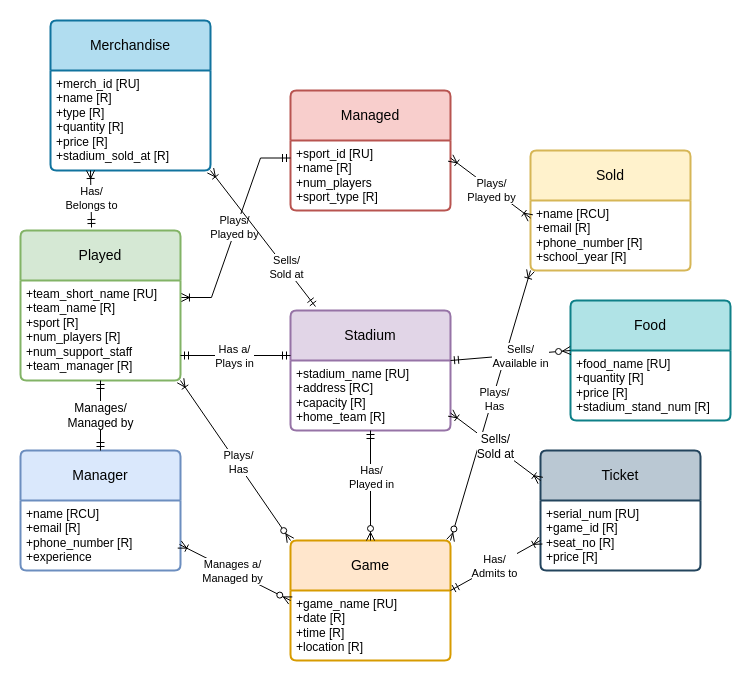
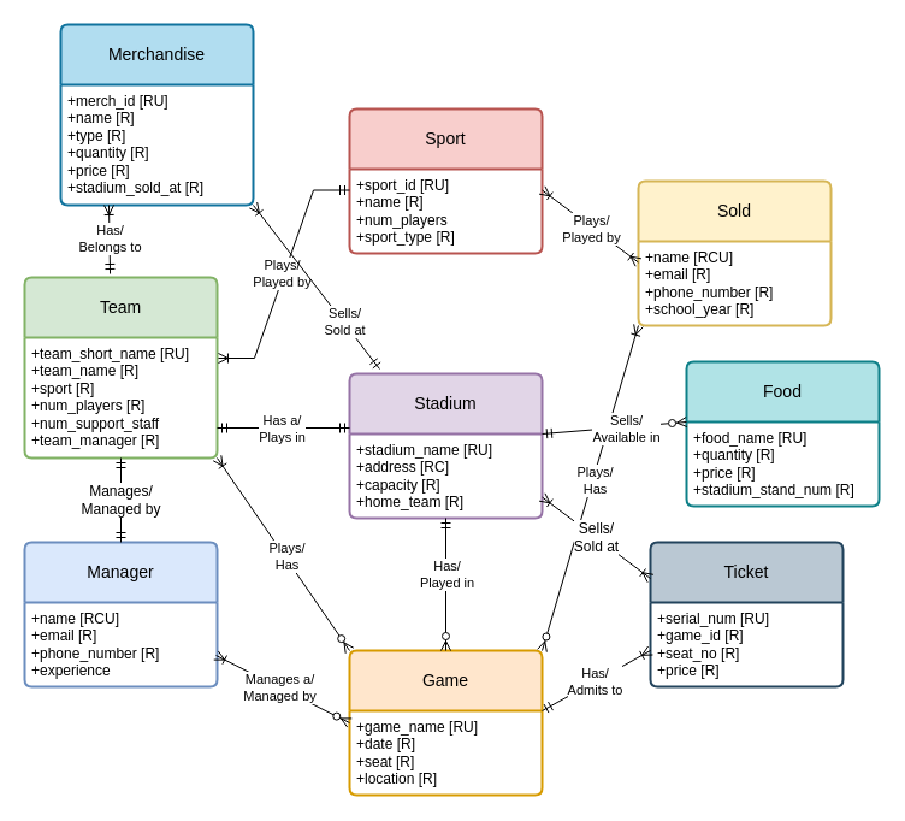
- <mxCell id="4" value="Managed" style="swimlane;childLayout=stackLayout;horizontal=1;startSize=50;horizontalStack=0;rounded=1;fontSize=14;fontStyle=0;strokeWidth=2;resizeParent=0;resizeLast=1;shadow=0;dashed=0;align=center;arcSize=4;whiteSpace=wrap;html=1;fillColor=#f8cecc;strokeColor=#b85450;" vertex="1" parent="1"><mxGeometry x="290" y="90" width="160" height="120" as="geometry" /></mxCell>
+ <mxCell id="4" value="Sport" style="swimlane;childLayout=stackLayout;horizontal=1;startSize=50;horizontalStack=0;rounded=1;fontSize=14;fontStyle=0;strokeWidth=2;resizeParent=0;resizeLast=1;shadow=0;dashed=0;align=center;arcSize=4;whiteSpace=wrap;html=1;fillColor=#f8cecc;strokeColor=#b85450;" vertex="1" parent="1"><mxGeometry x="290" y="90" width="160" height="120" as="geometry" /></mxCell>
- <mxCell id="2" value="Played" style="swimlane;childLayout=stackLayout;horizontal=1;startSize=50;horizontalStack=0;rounded=1;fontSize=14;fontStyle=0;strokeWidth=2;resizeParent=0;resizeLast=1;shadow=0;dashed=0;align=center;arcSize=4;whiteSpace=wrap;html=1;swimlaneFillColor=none;fillStyle=auto;fillColor=#d5e8d4;strokeColor=#82b366;glass=0;" vertex="1" parent="1"><mxGeometry x="20" y="230" width="160" height="150" as="geometry" /></mxCell>
+ <mxCell id="2" value="Team" style="swimlane;childLayout=stackLayout;horizontal=1;startSize=50;horizontalStack=0;rounded=1;fontSize=14;fontStyle=0;strokeWidth=2;resizeParent=0;resizeLast=1;shadow=0;dashed=0;align=center;arcSize=4;whiteSpace=wrap;html=1;swimlaneFillColor=none;fillStyle=auto;fillColor=#d5e8d4;strokeColor=#82b366;glass=0;" vertex="1" parent="1"><mxGeometry x="20" y="230" width="160" height="150" as="geometry" /></mxCell>
- <mxCell id="20" value="+game_name [RU]&lt;br&gt;+date [R]&lt;br&gt;+time [R]&lt;br&gt;+location [R]" style="align=left;strokeColor=none;fillColor=none;spacingLeft=4;fontSize=12;verticalAlign=top;resizable=0;rotatable=0;part=1;html=1;" vertex="1" parent="19"><mxGeometry y="50" width="160" height="70" as="geometry" /></mxCell>
+ <mxCell id="20" value="+game_name [RU]&lt;br&gt;+date [R]&lt;br&gt;+seat [R]&lt;br&gt;+location [R]" style="align=left;strokeColor=none;fillColor=none;spacingLeft=4;fontSize=12;verticalAlign=top;resizable=0;rotatable=0;part=1;html=1;" vertex="1" parent="19"><mxGeometry y="50" width="160" height="70" as="geometry" /></mxCell>
